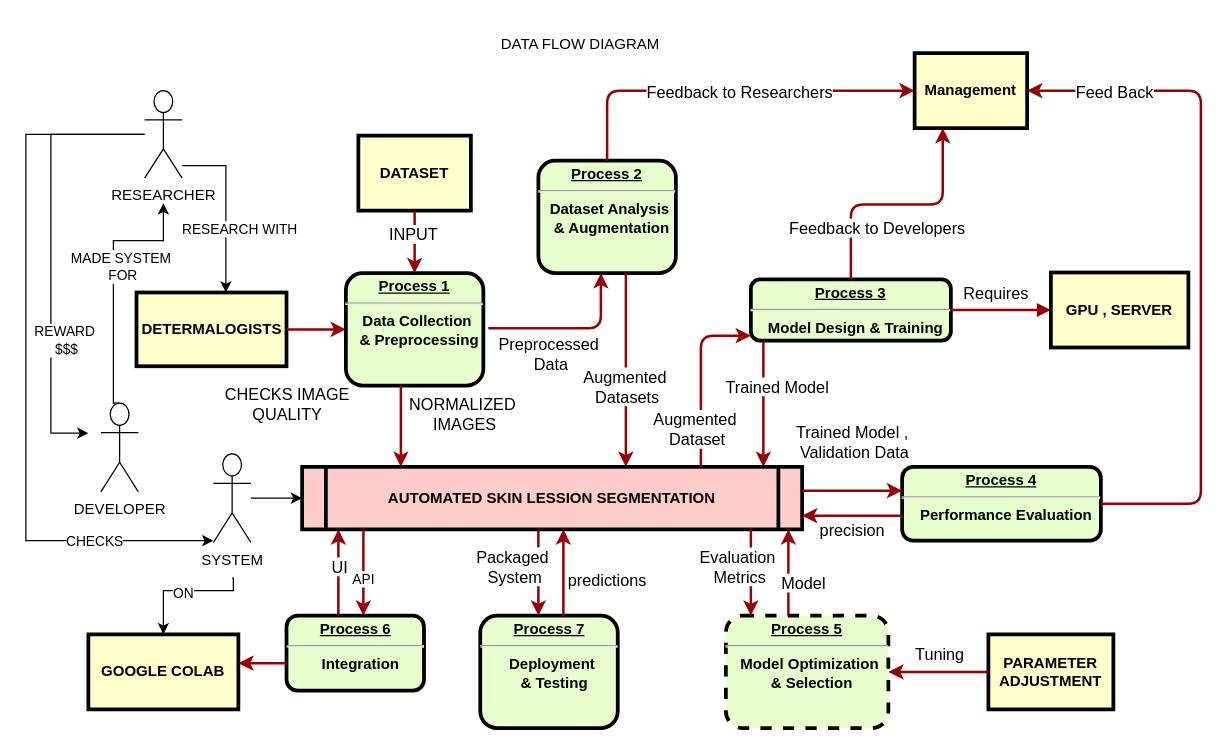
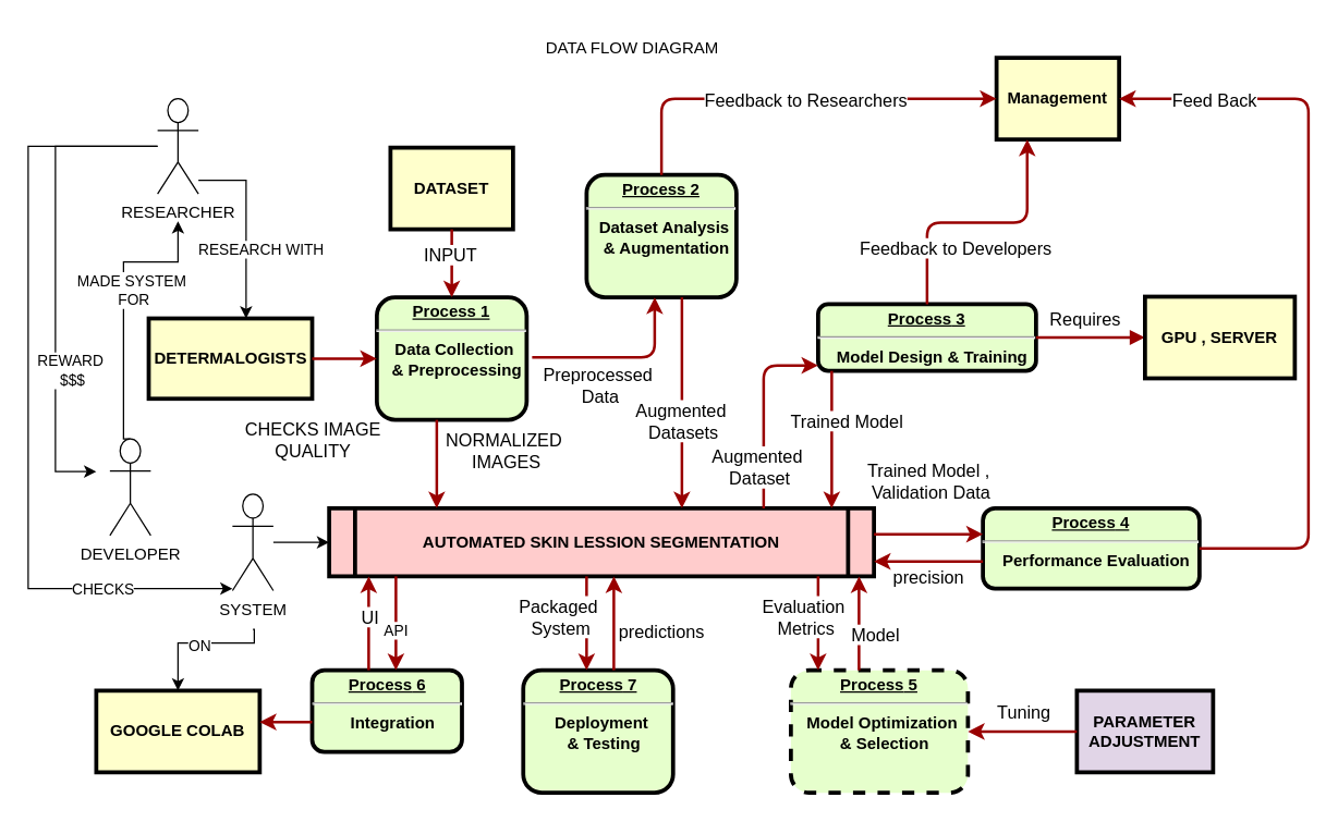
- <mxCell id="13" value="PARAMETER&#10;ADJUSTMENT" style="whiteSpace=wrap;align=center;verticalAlign=middle;fontStyle=1;strokeWidth=3;fillColor=#FFFFCC" parent="1" vertex="1"><mxGeometry x="790" y="507" width="100" height="60" as="geometry" /></mxCell>
+ <mxCell id="13" value="PARAMETER&#10;ADJUSTMENT" style="whiteSpace=wrap;align=center;verticalAlign=middle;fontStyle=1;strokeWidth=3;fillColor=#e1d5e7;" parent="1" vertex="1"><mxGeometry x="790" y="507" width="100" height="60" as="geometry" /></mxCell>
